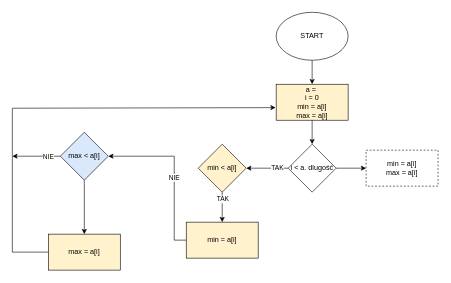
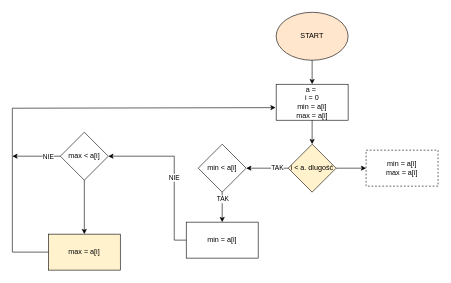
- <mxCell id="2" value="START" style="ellipse;whiteSpace=wrap;html=1;" vertex="1" parent="1"><mxGeometry x="460" y="20" width="120" height="80" as="geometry" /></mxCell>
+ <mxCell id="2" value="START" style="ellipse;whiteSpace=wrap;html=1;fillColor=#ffe6cc;" vertex="1" parent="1"><mxGeometry x="460" y="20" width="120" height="80" as="geometry" /></mxCell>
- <mxCell id="4" value="a =&amp;nbsp;&lt;br&gt;i = 0&lt;br&gt;min = a[i]&lt;br&gt;max = a[i]" style="rounded=0;whiteSpace=wrap;html=1;fillColor=#fff2cc;" vertex="1" parent="1"><mxGeometry x="460" y="140" width="120" height="60" as="geometry" /></mxCell>
+ <mxCell id="4" value="a =&amp;nbsp;&lt;br&gt;i = 0&lt;br&gt;min = a[i]&lt;br&gt;max = a[i]" style="rounded=0;whiteSpace=wrap;html=1;" vertex="1" parent="1"><mxGeometry x="460" y="140" width="120" height="60" as="geometry" /></mxCell>
- <mxCell id="18" value="max &amp;lt; a[i]" style="rhombus;whiteSpace=wrap;html=1;fillColor=#dae8fc;" vertex="1" parent="1"><mxGeometry x="100" y="220" width="80" height="80" as="geometry" /></mxCell>
+ <mxCell id="18" value="max &amp;lt; a[i]" style="rhombus;whiteSpace=wrap;html=1;" vertex="1" parent="1"><mxGeometry x="100" y="220" width="80" height="80" as="geometry" /></mxCell>
- <mxCell id="9" value="min &amp;lt; a[i]" style="rhombus;whiteSpace=wrap;html=1;fillColor=#fff2cc;" vertex="1" parent="1"><mxGeometry x="330" y="240" width="80" height="80" as="geometry" /></mxCell>
+ <mxCell id="9" value="min &amp;lt; a[i]" style="rhombus;whiteSpace=wrap;html=1;" vertex="1" parent="1"><mxGeometry x="330" y="240" width="80" height="80" as="geometry" /></mxCell>
- <mxCell id="6" value="i &amp;lt; a. dlugość" style="rhombus;whiteSpace=wrap;html=1;" vertex="1" parent="1"><mxGeometry x="480" y="240" width="80" height="80" as="geometry" /></mxCell>
+ <mxCell id="6" value="i &amp;lt; a. dlugość" style="rhombus;whiteSpace=wrap;html=1;fillColor=#fff2cc;" vertex="1" parent="1"><mxGeometry x="480" y="240" width="80" height="80" as="geometry" /></mxCell>
- <mxCell id="12" value="min = a[i]" style="rounded=0;whiteSpace=wrap;html=1;fillColor=#fff2cc;" vertex="1" parent="1"><mxGeometry x="310" y="370" width="120" height="60" as="geometry" /></mxCell>
+ <mxCell id="12" value="min = a[i]" style="rounded=0;whiteSpace=wrap;html=1;" vertex="1" parent="1"><mxGeometry x="310" y="370" width="120" height="60" as="geometry" /></mxCell>
